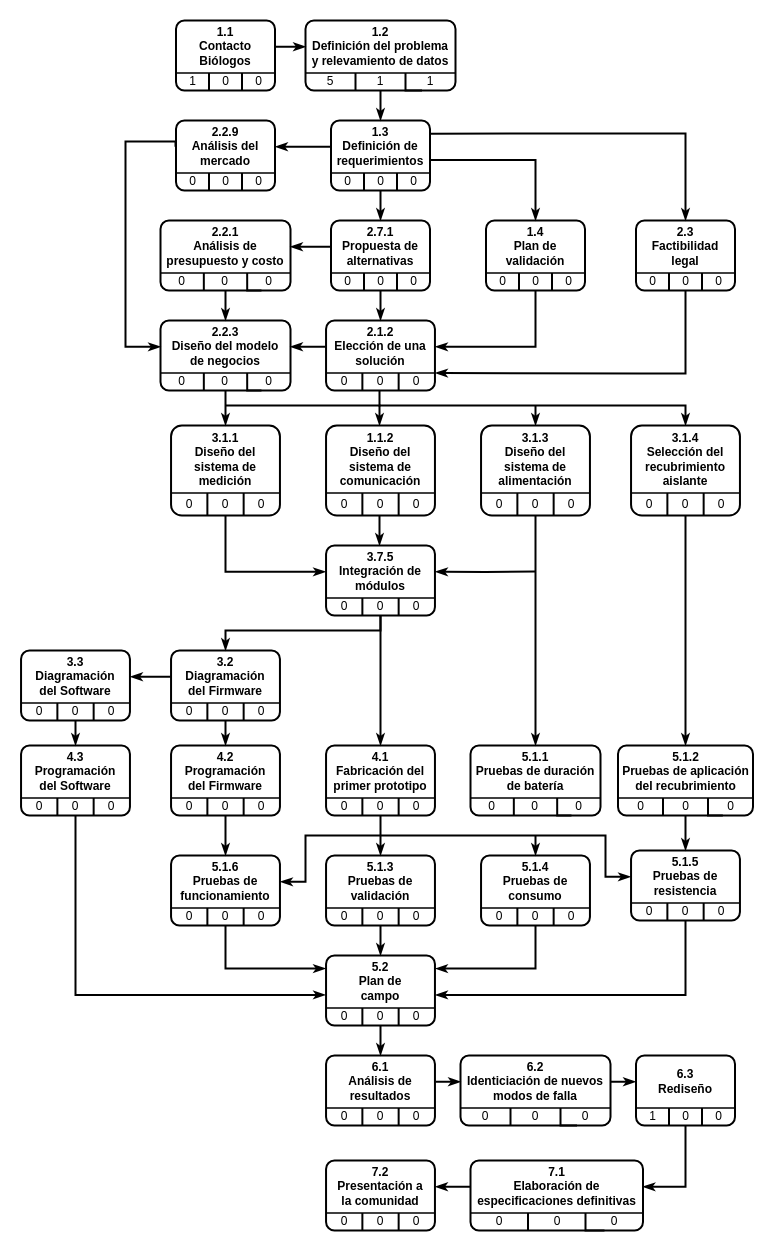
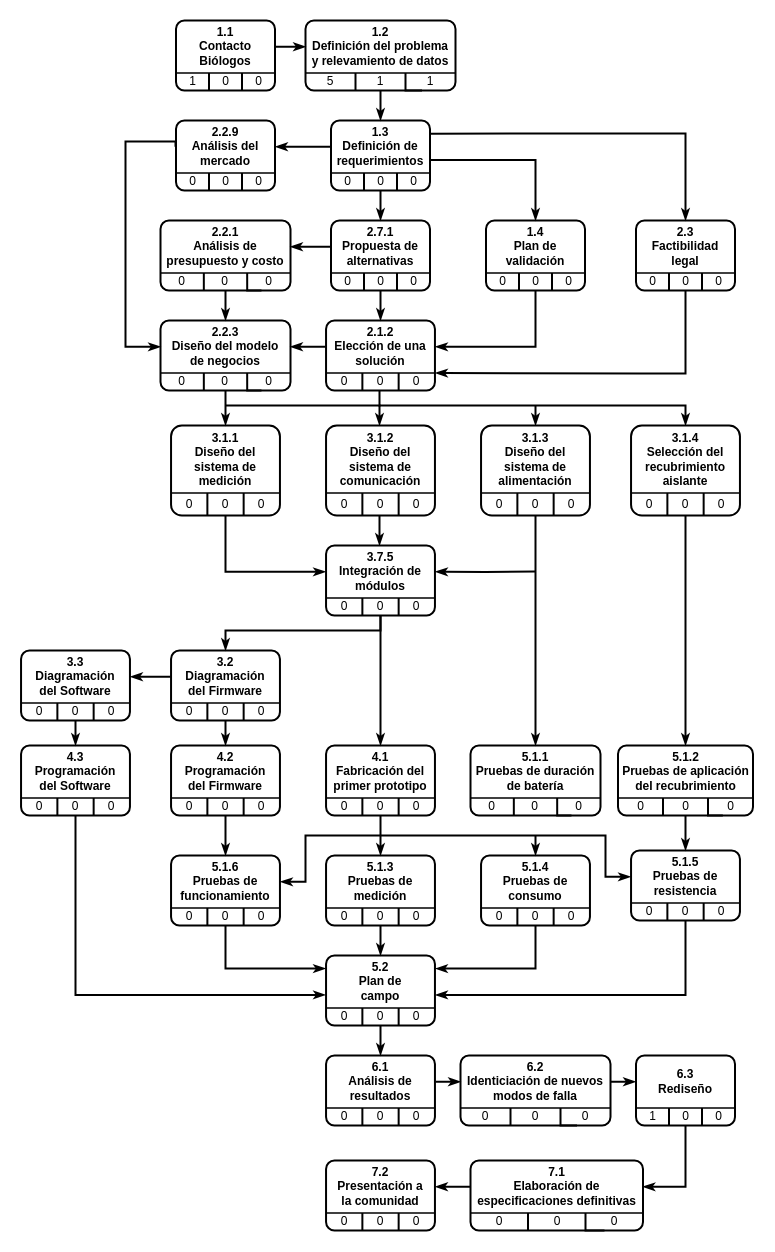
- <mxCell id="110" value="&lt;b style=&quot;border-color: var(--border-color);&quot;&gt;1.1.2&lt;br style=&quot;border-color: var(--border-color);&quot;&gt;Diseño del sistema de comunicación&lt;/b&gt;&lt;b&gt;&lt;br&gt;&lt;/b&gt;" style="text;html=1;strokeColor=none;fillColor=none;align=center;verticalAlign=middle;whiteSpace=wrap;rounded=0;" parent="108" vertex="1"><mxGeometry width="110.0" height="67.5" as="geometry" /></mxCell>
+ <mxCell id="110" value="&lt;b style=&quot;border-color: var(--border-color);&quot;&gt;3.1.2&lt;br style=&quot;border-color: var(--border-color);&quot;&gt;Diseño del sistema de comunicación&lt;/b&gt;&lt;b&gt;&lt;br&gt;&lt;/b&gt;" style="text;html=1;strokeColor=none;fillColor=none;align=center;verticalAlign=middle;whiteSpace=wrap;rounded=0;" parent="108" vertex="1"><mxGeometry width="110.0" height="67.5" as="geometry" /></mxCell>
- <mxCell id="227" value="&lt;b style=&quot;border-color: var(--border-color);&quot;&gt;5.1.3&lt;br style=&quot;border-color: var(--border-color);&quot;&gt;Pruebas de validación&lt;/b&gt;&lt;b&gt;&lt;br&gt;&lt;/b&gt;" style="text;html=1;strokeColor=none;fillColor=none;align=center;verticalAlign=middle;whiteSpace=wrap;rounded=0;" parent="225" vertex="1"><mxGeometry width="110.0" height="52.5" as="geometry" /></mxCell>
+ <mxCell id="227" value="&lt;b style=&quot;border-color: var(--border-color);&quot;&gt;5.1.3&lt;br style=&quot;border-color: var(--border-color);&quot;&gt;Pruebas de medición&lt;/b&gt;&lt;b&gt;&lt;br&gt;&lt;/b&gt;" style="text;html=1;strokeColor=none;fillColor=none;align=center;verticalAlign=middle;whiteSpace=wrap;rounded=0;" parent="225" vertex="1"><mxGeometry width="110.0" height="52.5" as="geometry" /></mxCell>
